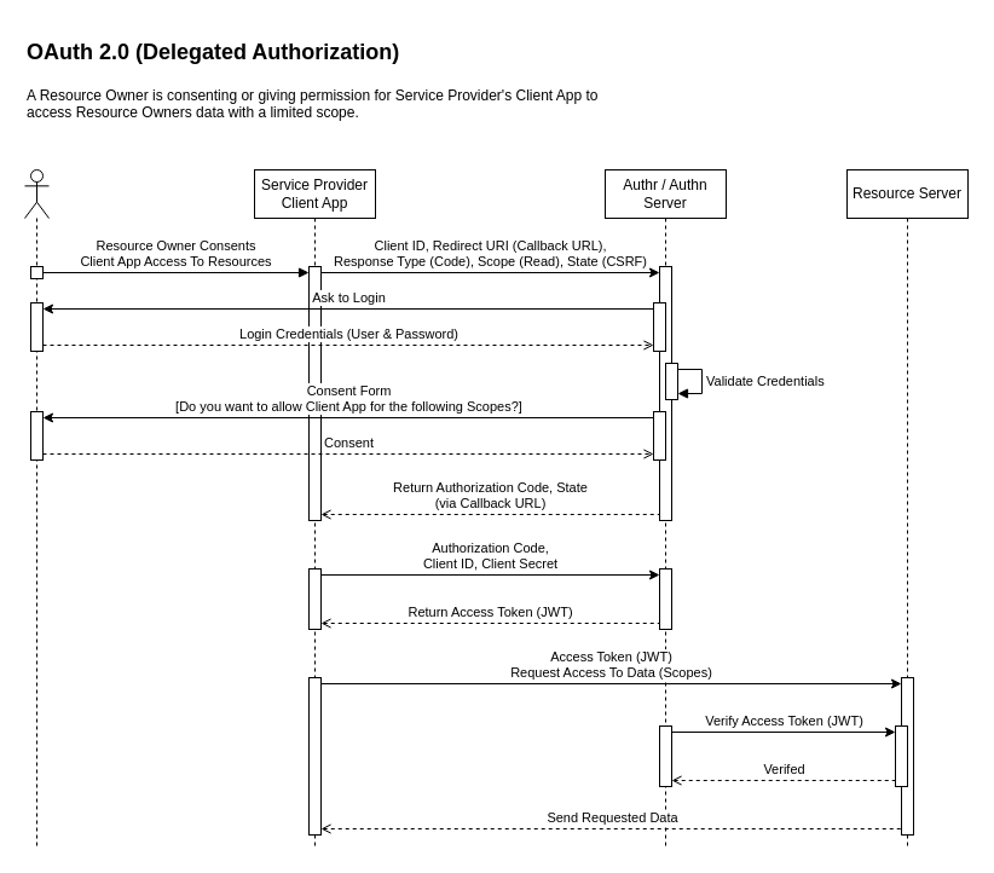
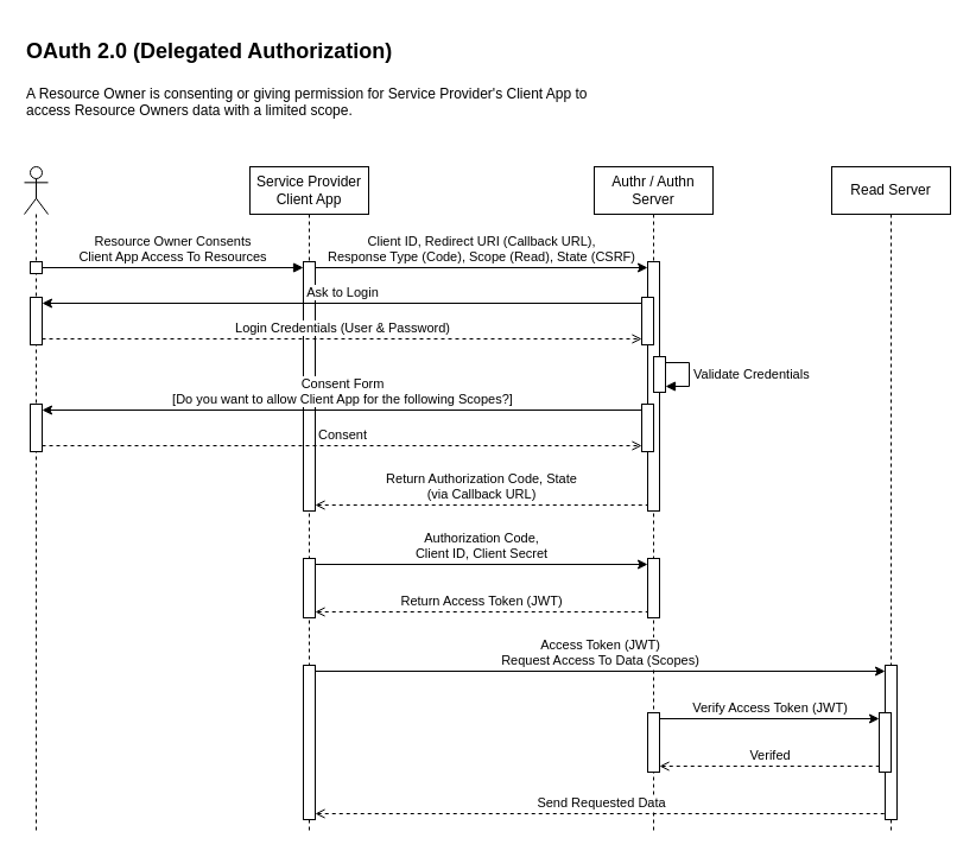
- <mxCell id="15" value="Resource Server" style="shape=umlLifeline;perimeter=lifelinePerimeter;whiteSpace=wrap;html=1;container=1;dropTarget=0;collapsible=0;recursiveResize=0;outlineConnect=0;portConstraint=eastwest;newEdgeStyle={&quot;curved&quot;:0,&quot;rounded&quot;:0};" parent="1" vertex="1"><mxGeometry x="700" y="140" width="100" height="560" as="geometry" /></mxCell>
+ <mxCell id="15" value="Read Server" style="shape=umlLifeline;perimeter=lifelinePerimeter;whiteSpace=wrap;html=1;container=1;dropTarget=0;collapsible=0;recursiveResize=0;outlineConnect=0;portConstraint=eastwest;newEdgeStyle={&quot;curved&quot;:0,&quot;rounded&quot;:0};" parent="1" vertex="1"><mxGeometry x="700" y="140" width="100" height="560" as="geometry" /></mxCell>
